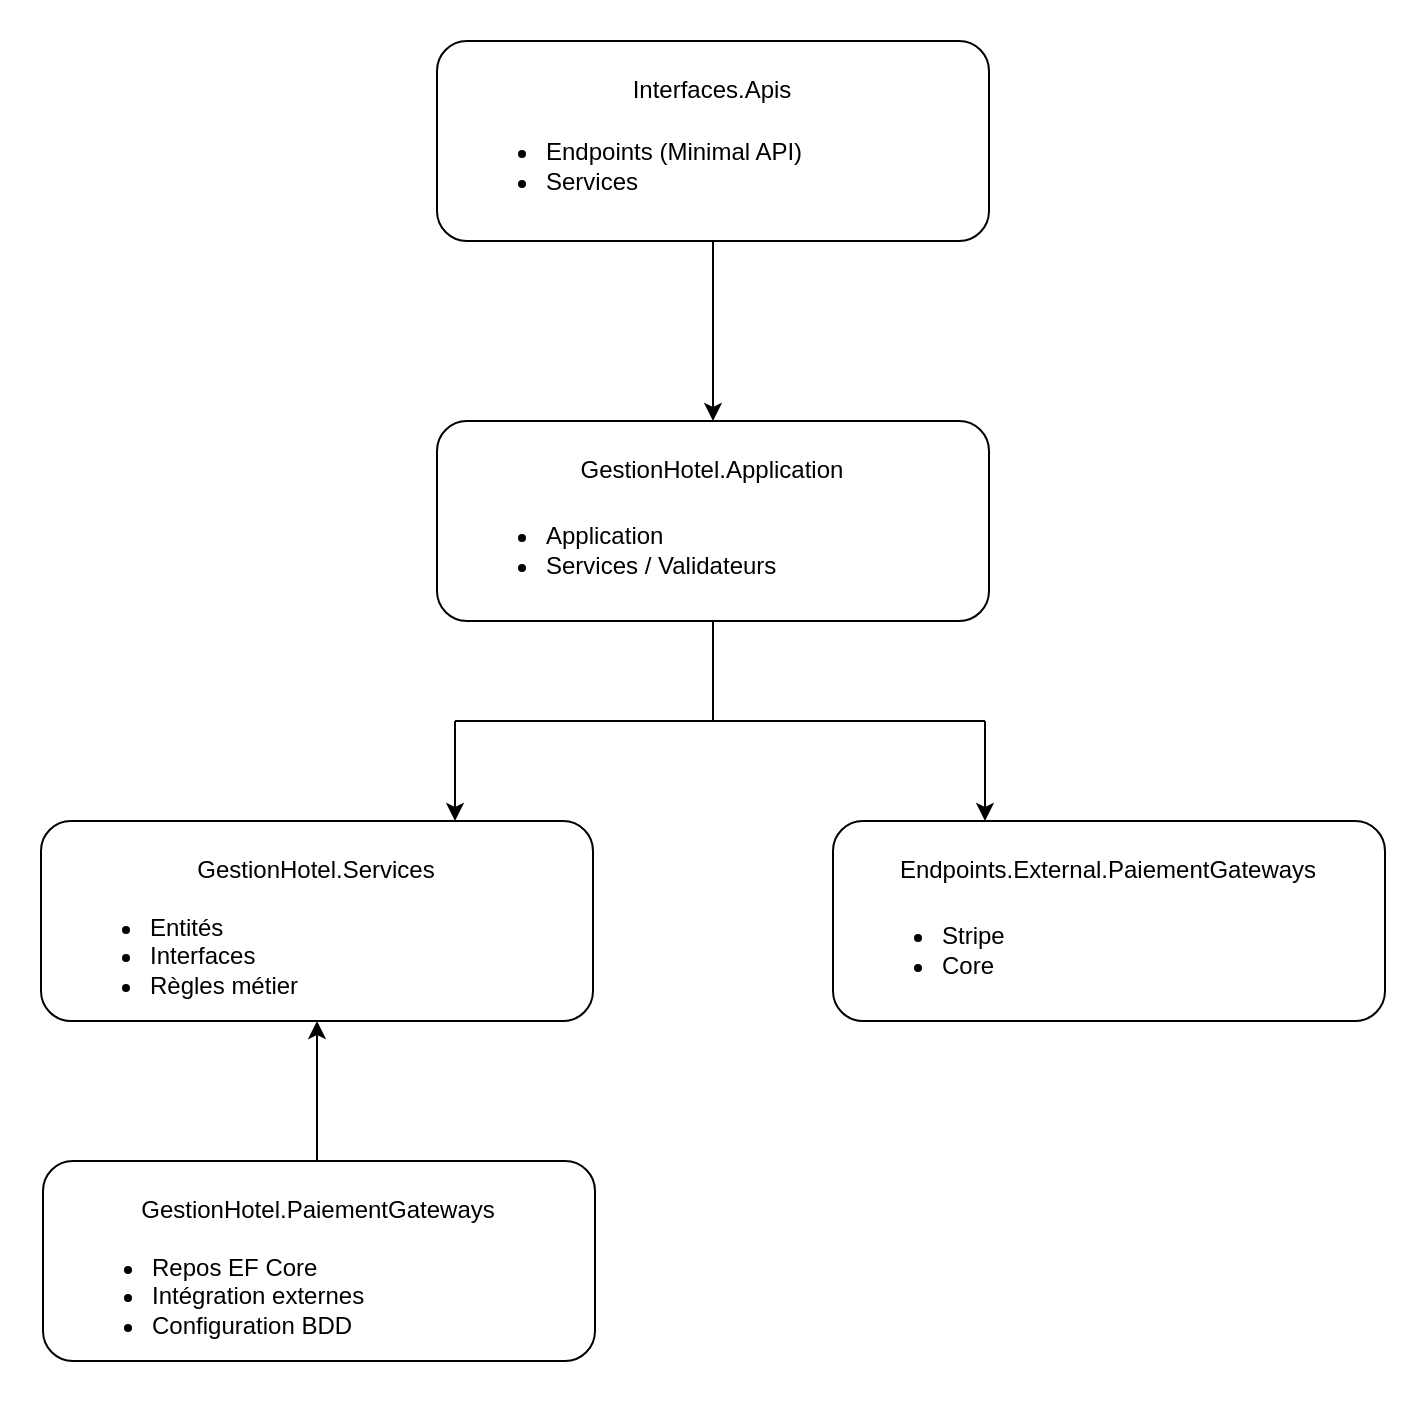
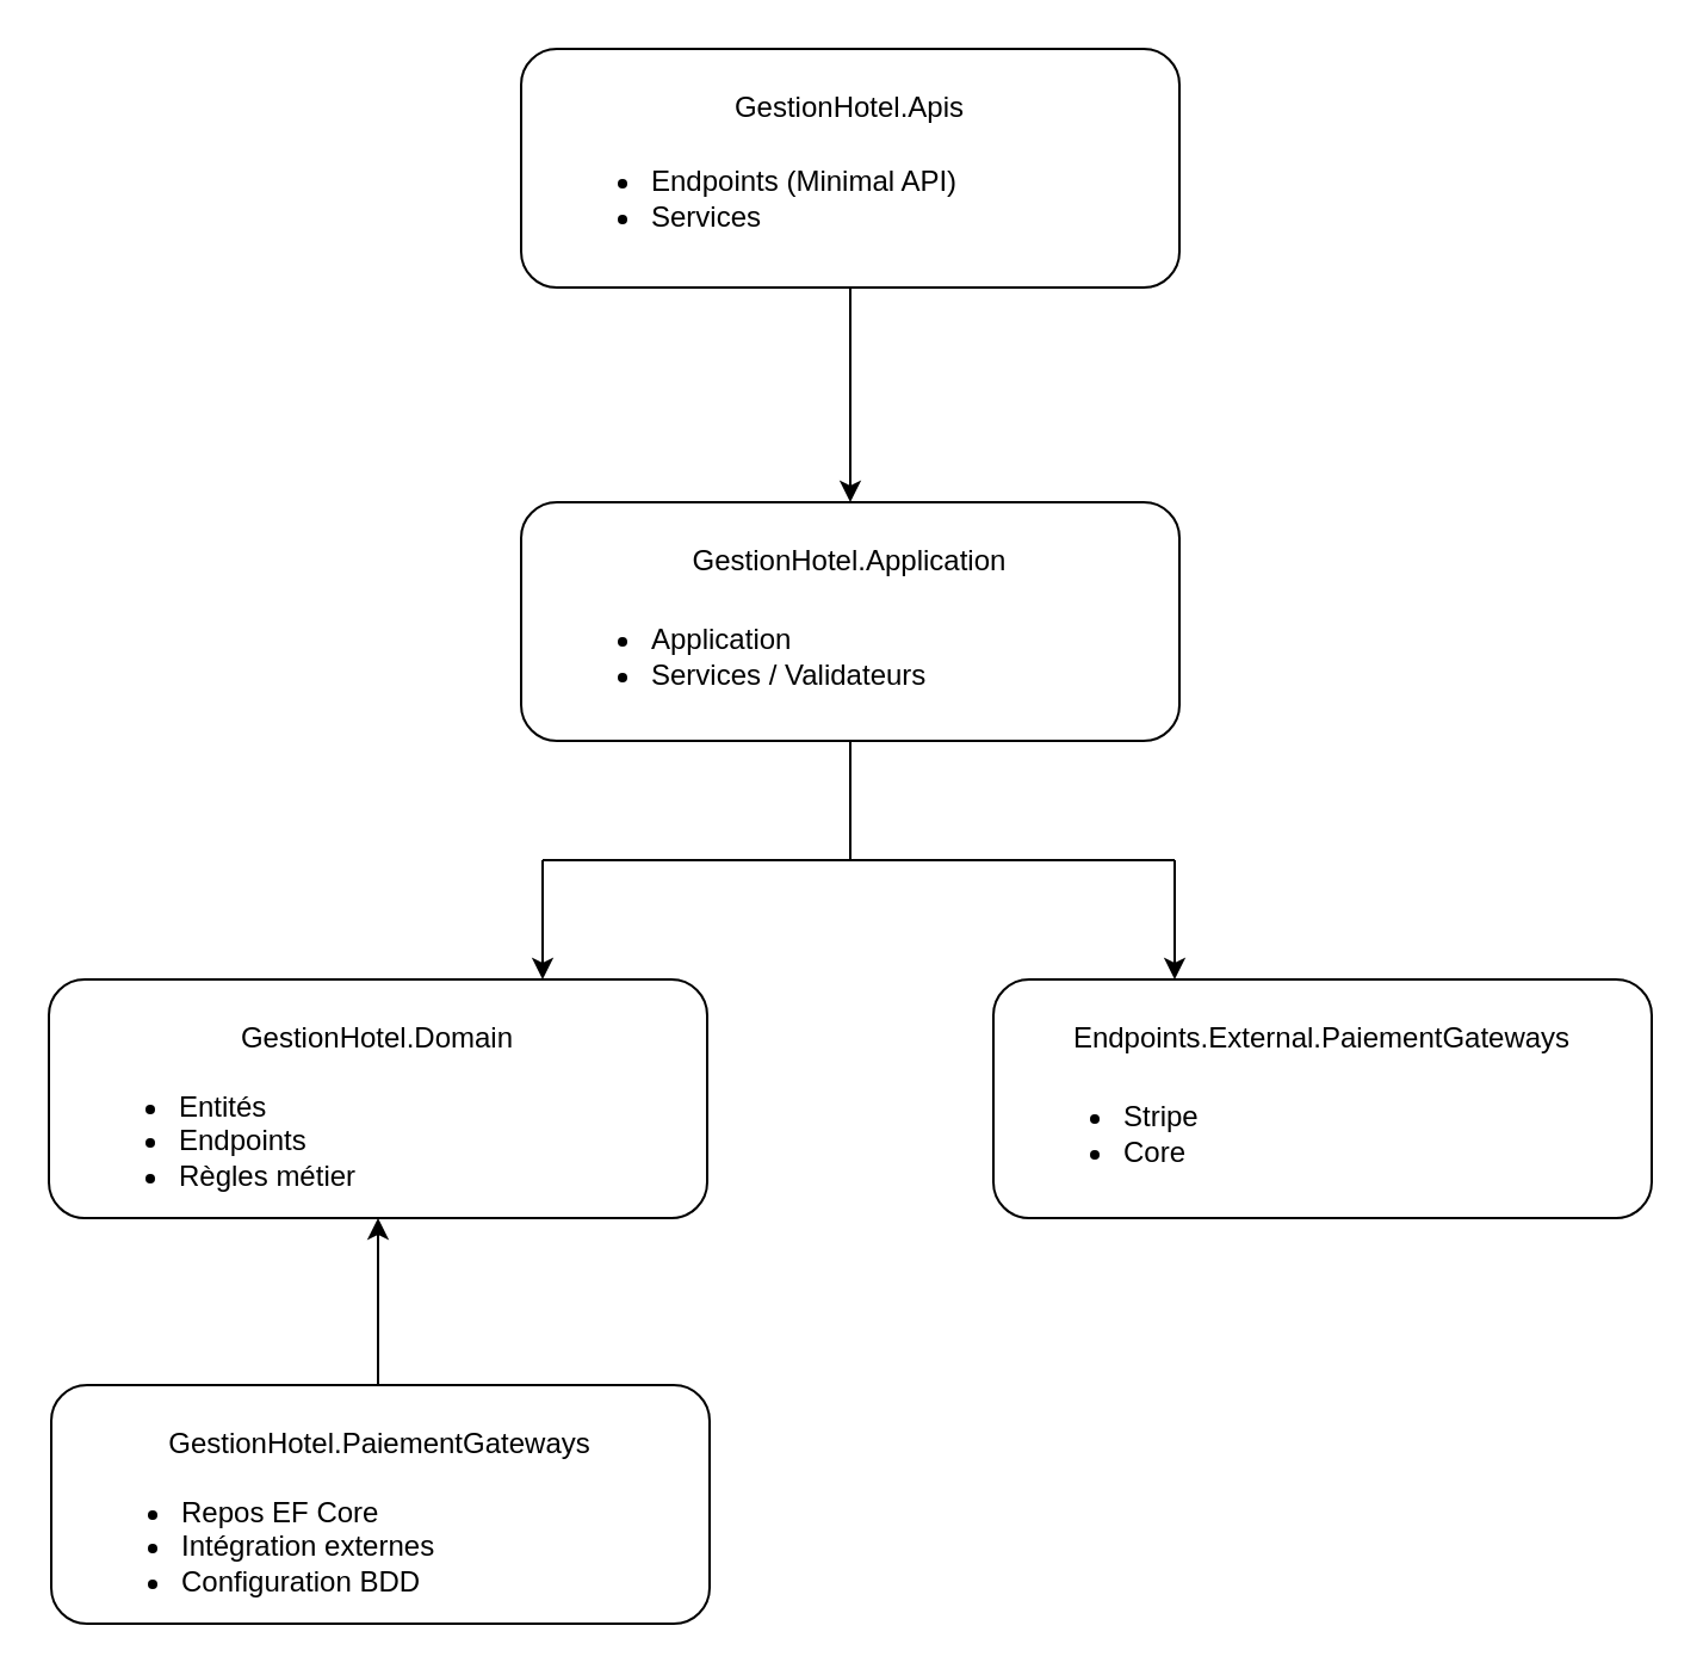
- <mxCell id="4" value="Interfaces.Apis" style="text;strokeColor=none;align=center;fillColor=none;html=1;verticalAlign=middle;whiteSpace=wrap;rounded=0;" vertex="1" parent="1"><mxGeometry x="296" y="30" width="120" height="30" as="geometry" /></mxCell>
+ <mxCell id="4" value="GestionHotel.Apis" style="text;strokeColor=none;align=center;fillColor=none;html=1;verticalAlign=middle;whiteSpace=wrap;rounded=0;" vertex="1" parent="1"><mxGeometry x="296" y="30" width="120" height="30" as="geometry" /></mxCell>
- <mxCell id="11" value="GestionHotel.Services" style="text;strokeColor=none;align=center;fillColor=none;html=1;verticalAlign=middle;whiteSpace=wrap;rounded=0;" vertex="1" parent="1"><mxGeometry x="21" y="420" width="274" height="30" as="geometry" /></mxCell>
+ <mxCell id="11" value="GestionHotel.Domain" style="text;strokeColor=none;align=center;fillColor=none;html=1;verticalAlign=middle;whiteSpace=wrap;rounded=0;" vertex="1" parent="1"><mxGeometry x="21" y="420" width="274" height="30" as="geometry" /></mxCell>
- <mxCell id="10" value="&lt;ul&gt;&lt;li&gt;&lt;span style=&quot;background-color: transparent; color: light-dark(rgb(0, 0, 0), rgb(255, 255, 255));&quot;&gt;Entités&lt;/span&gt;&lt;/li&gt;&lt;li&gt;Interfaces&lt;/li&gt;&lt;li&gt;Règles métier&lt;/li&gt;&lt;/ul&gt;" style="text;strokeColor=none;fillColor=none;html=1;whiteSpace=wrap;verticalAlign=middle;overflow=hidden;" vertex="1" parent="1"><mxGeometry x="33" y="442" width="250" height="65" as="geometry" /></mxCell>
+ <mxCell id="10" value="&lt;ul&gt;&lt;li&gt;&lt;span style=&quot;background-color: transparent; color: light-dark(rgb(0, 0, 0), rgb(255, 255, 255));&quot;&gt;Entités&lt;/span&gt;&lt;/li&gt;&lt;li&gt;Endpoints&lt;/li&gt;&lt;li&gt;Règles métier&lt;/li&gt;&lt;/ul&gt;" style="text;strokeColor=none;fillColor=none;html=1;whiteSpace=wrap;verticalAlign=middle;overflow=hidden;" vertex="1" parent="1"><mxGeometry x="33" y="442" width="250" height="65" as="geometry" /></mxCell>
